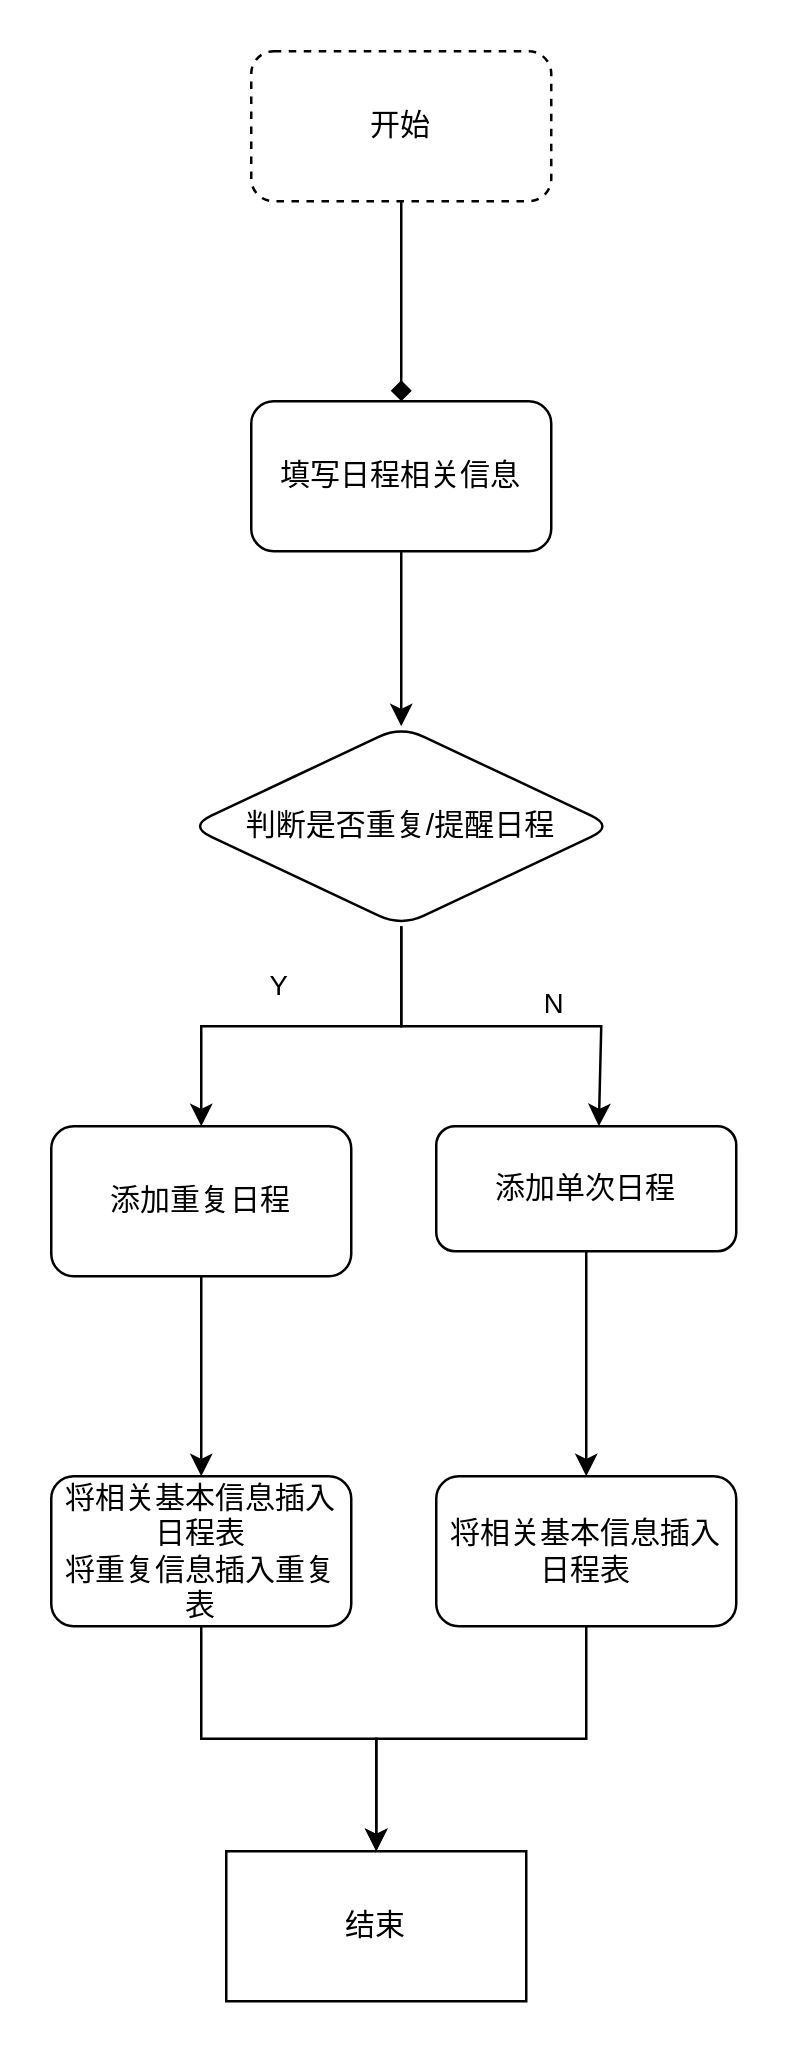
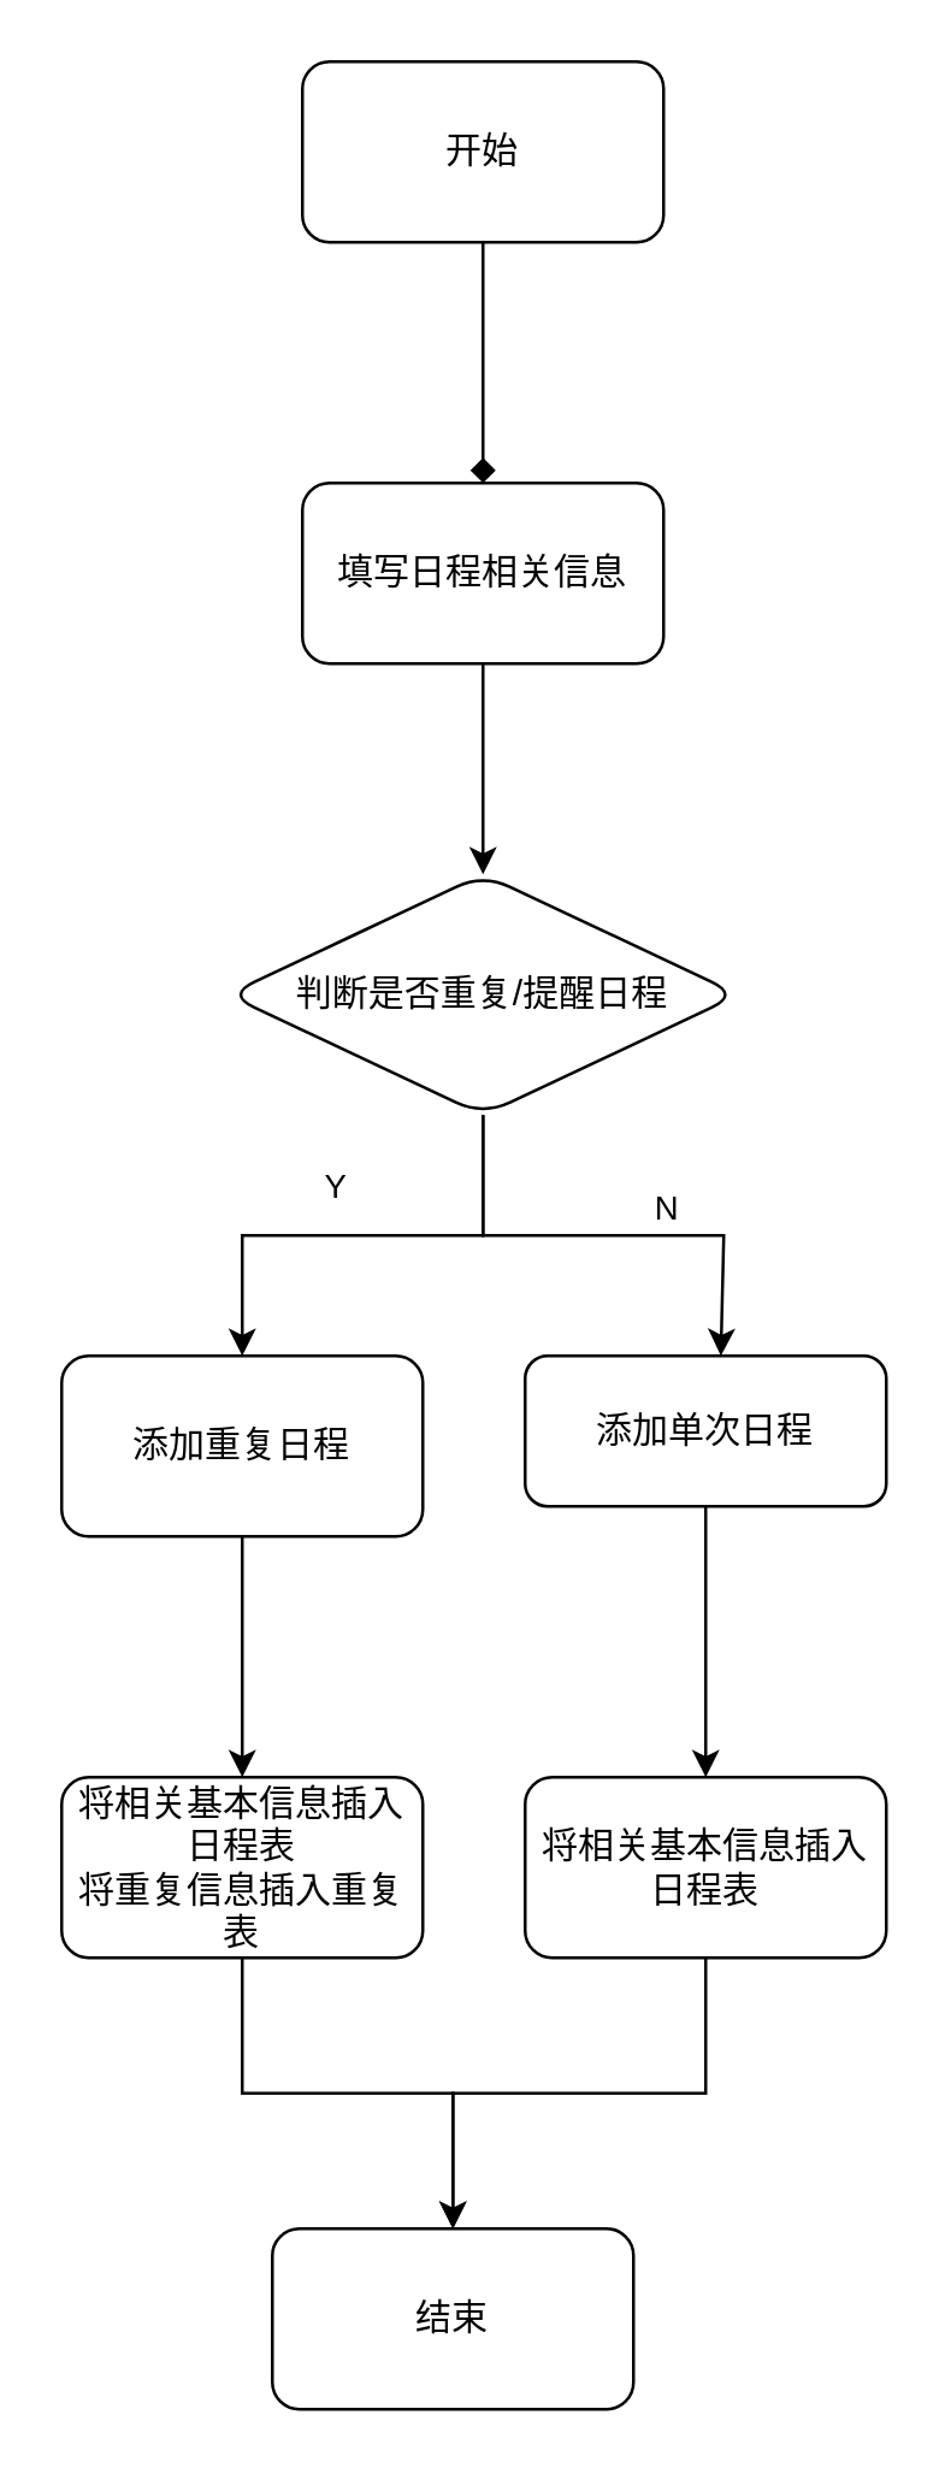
- <mxCell id="3" value="开始" style="rounded=1;whiteSpace=wrap;html=1;dashed=1;" vertex="1" parent="1"><mxGeometry x="100" y="20" width="120" height="60" as="geometry" /></mxCell>
+ <mxCell id="3" value="开始" style="rounded=1;whiteSpace=wrap;html=1;" vertex="1" parent="1"><mxGeometry x="100" y="20" width="120" height="60" as="geometry" /></mxCell>
- <mxCell id="19" value="结束" style="whiteSpace=wrap;html=1;rounded=0;" vertex="1" parent="1"><mxGeometry x="90" y="740" width="120" height="60" as="geometry" /></mxCell>
+ <mxCell id="19" value="结束" style="whiteSpace=wrap;html=1;rounded=1;" vertex="1" parent="1"><mxGeometry x="90" y="740" width="120" height="60" as="geometry" /></mxCell>
